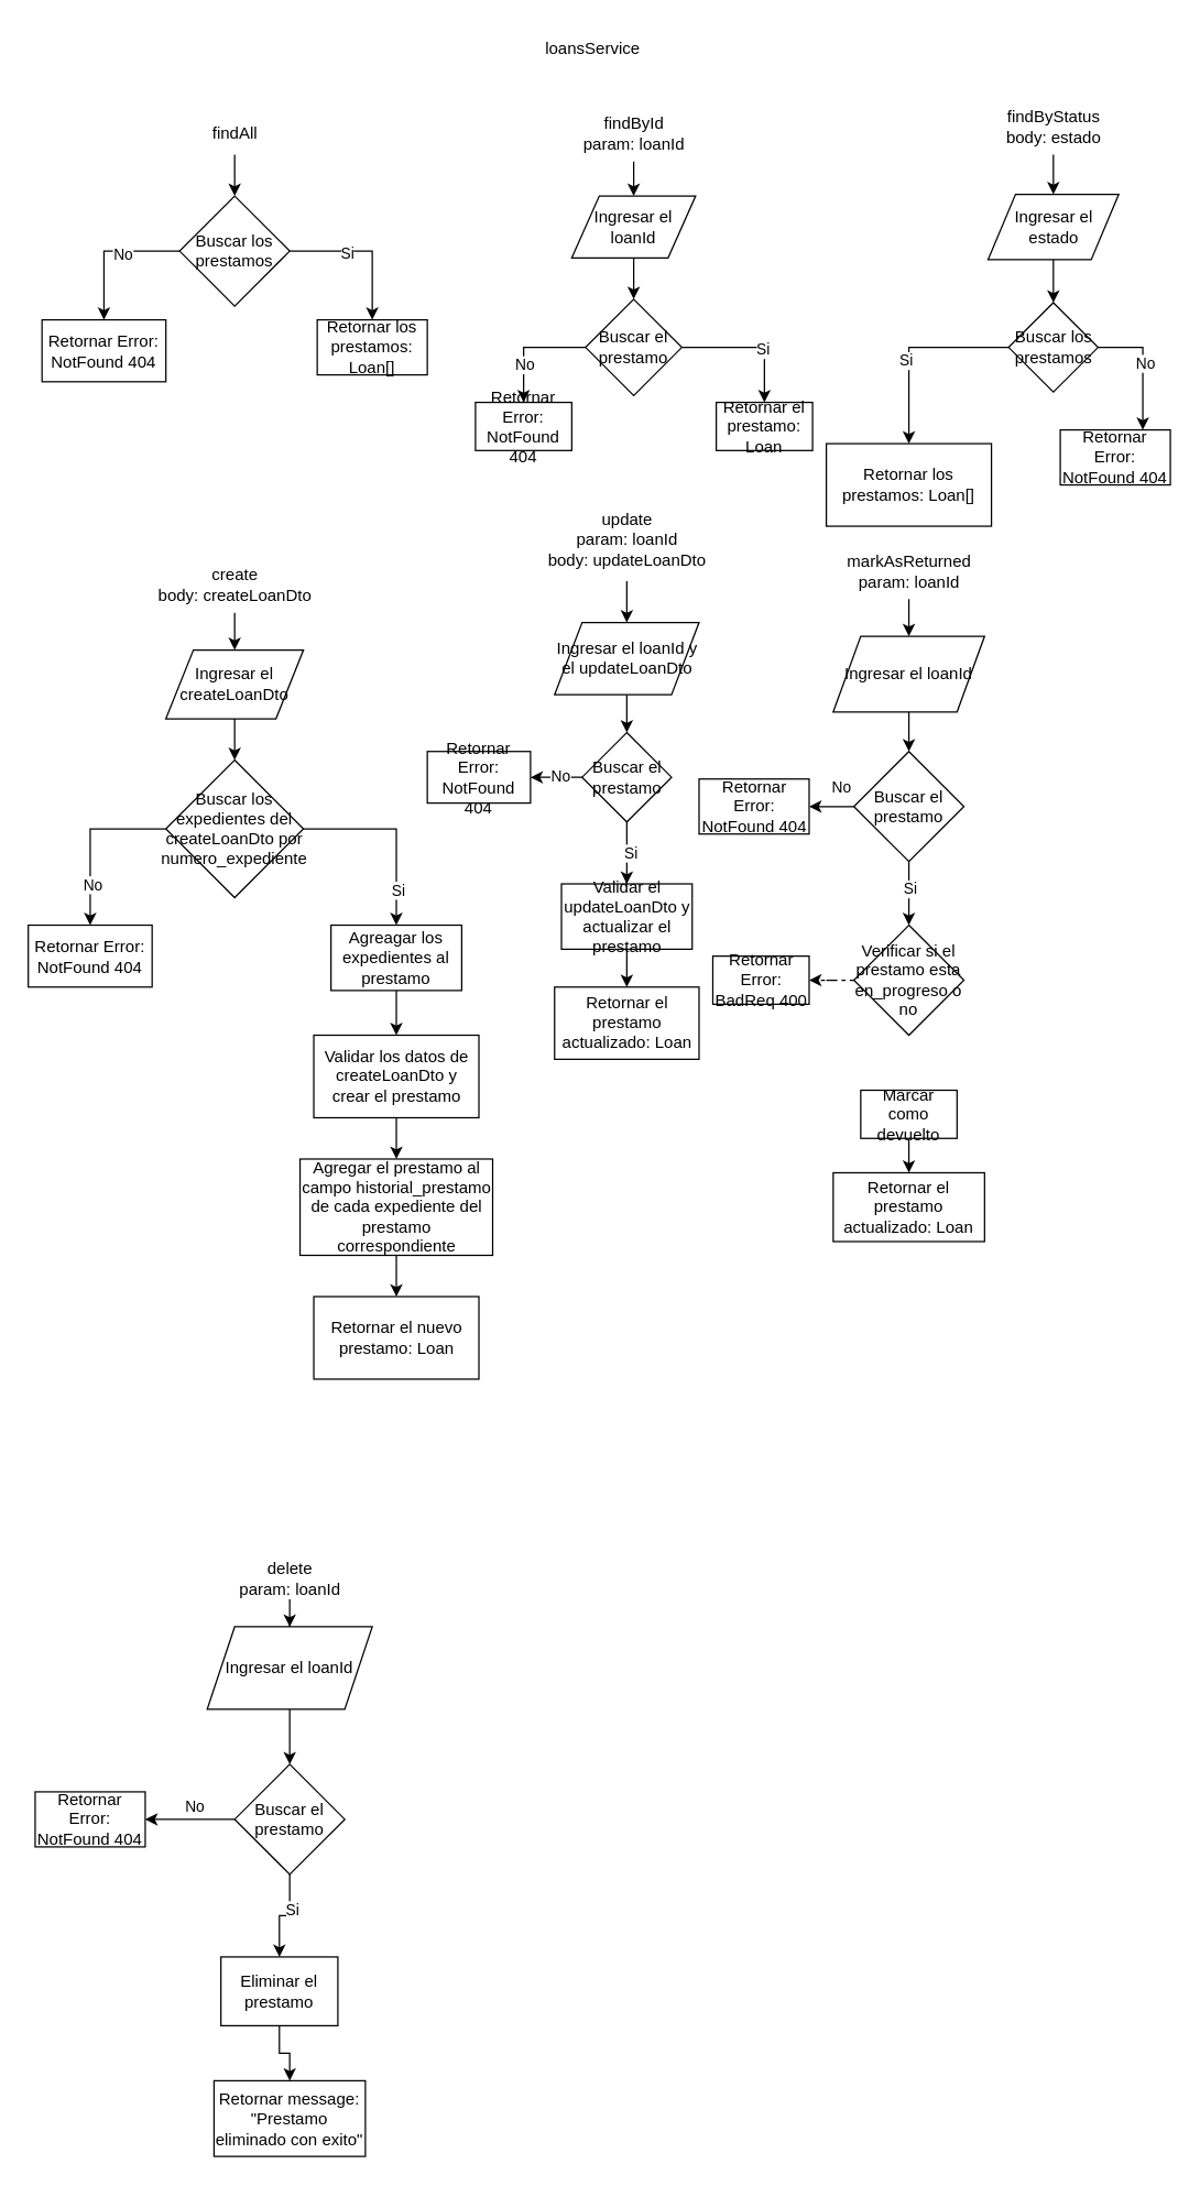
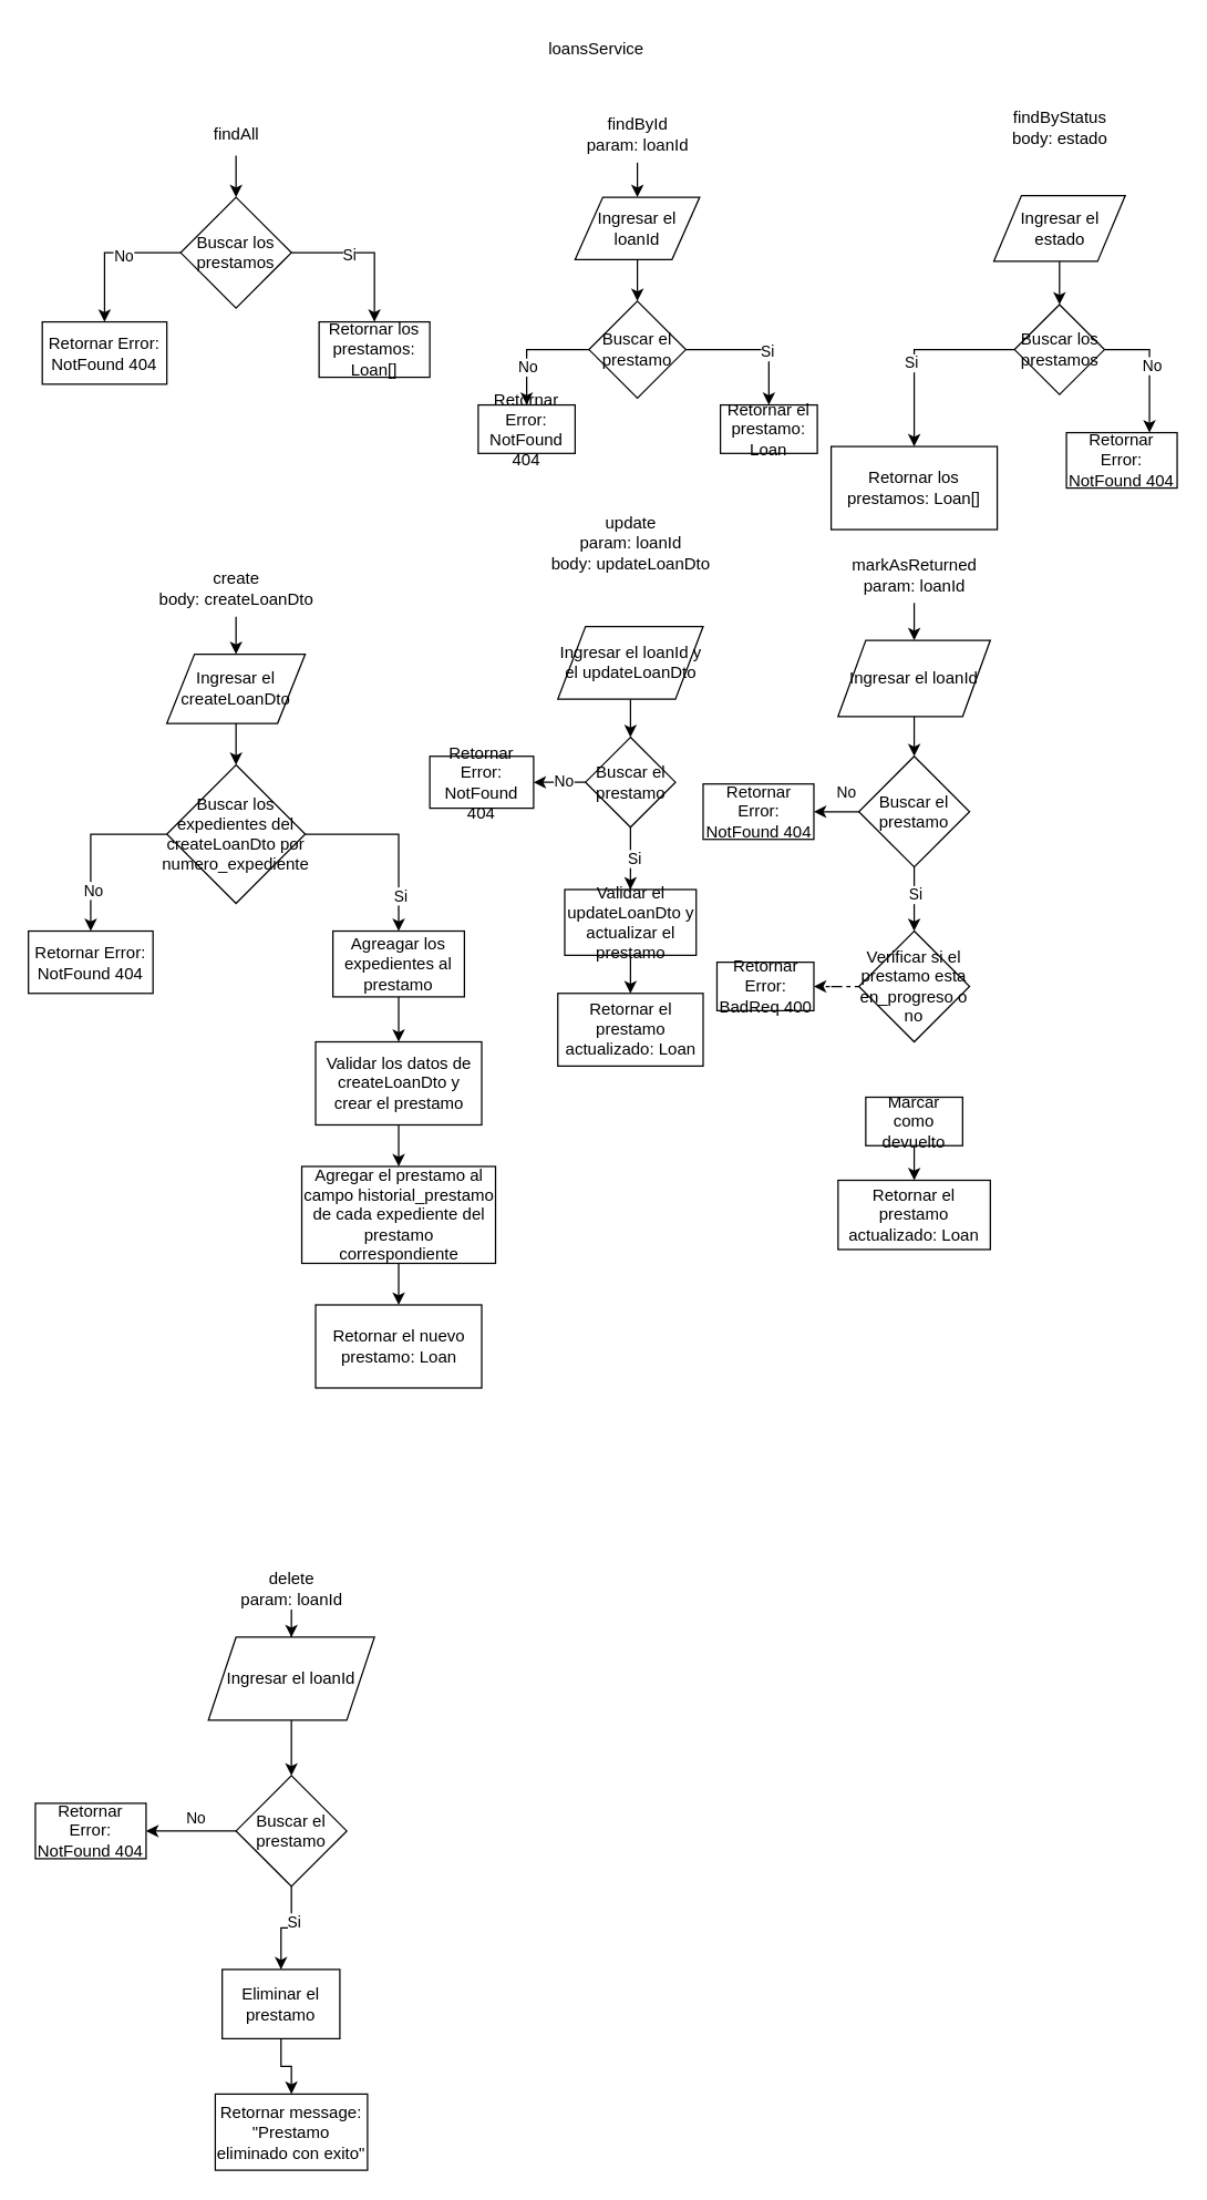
- <mxCell id="23" style="edgeStyle=orthogonalEdgeStyle;rounded=0;orthogonalLoop=1;jettySize=auto;html=1;" edge="1" parent="1" source="24" target="26"><mxGeometry relative="1" as="geometry"><mxPoint x="765" y="152" as="targetPoint" /></mxGeometry></mxCell>
- <mxCell id="51" style="edgeStyle=orthogonalEdgeStyle;rounded=0;orthogonalLoop=1;jettySize=auto;html=1;" edge="1" parent="1" source="52" target="54"><mxGeometry relative="1" as="geometry"><mxPoint x="455" y="462" as="targetPoint" /></mxGeometry></mxCell>
